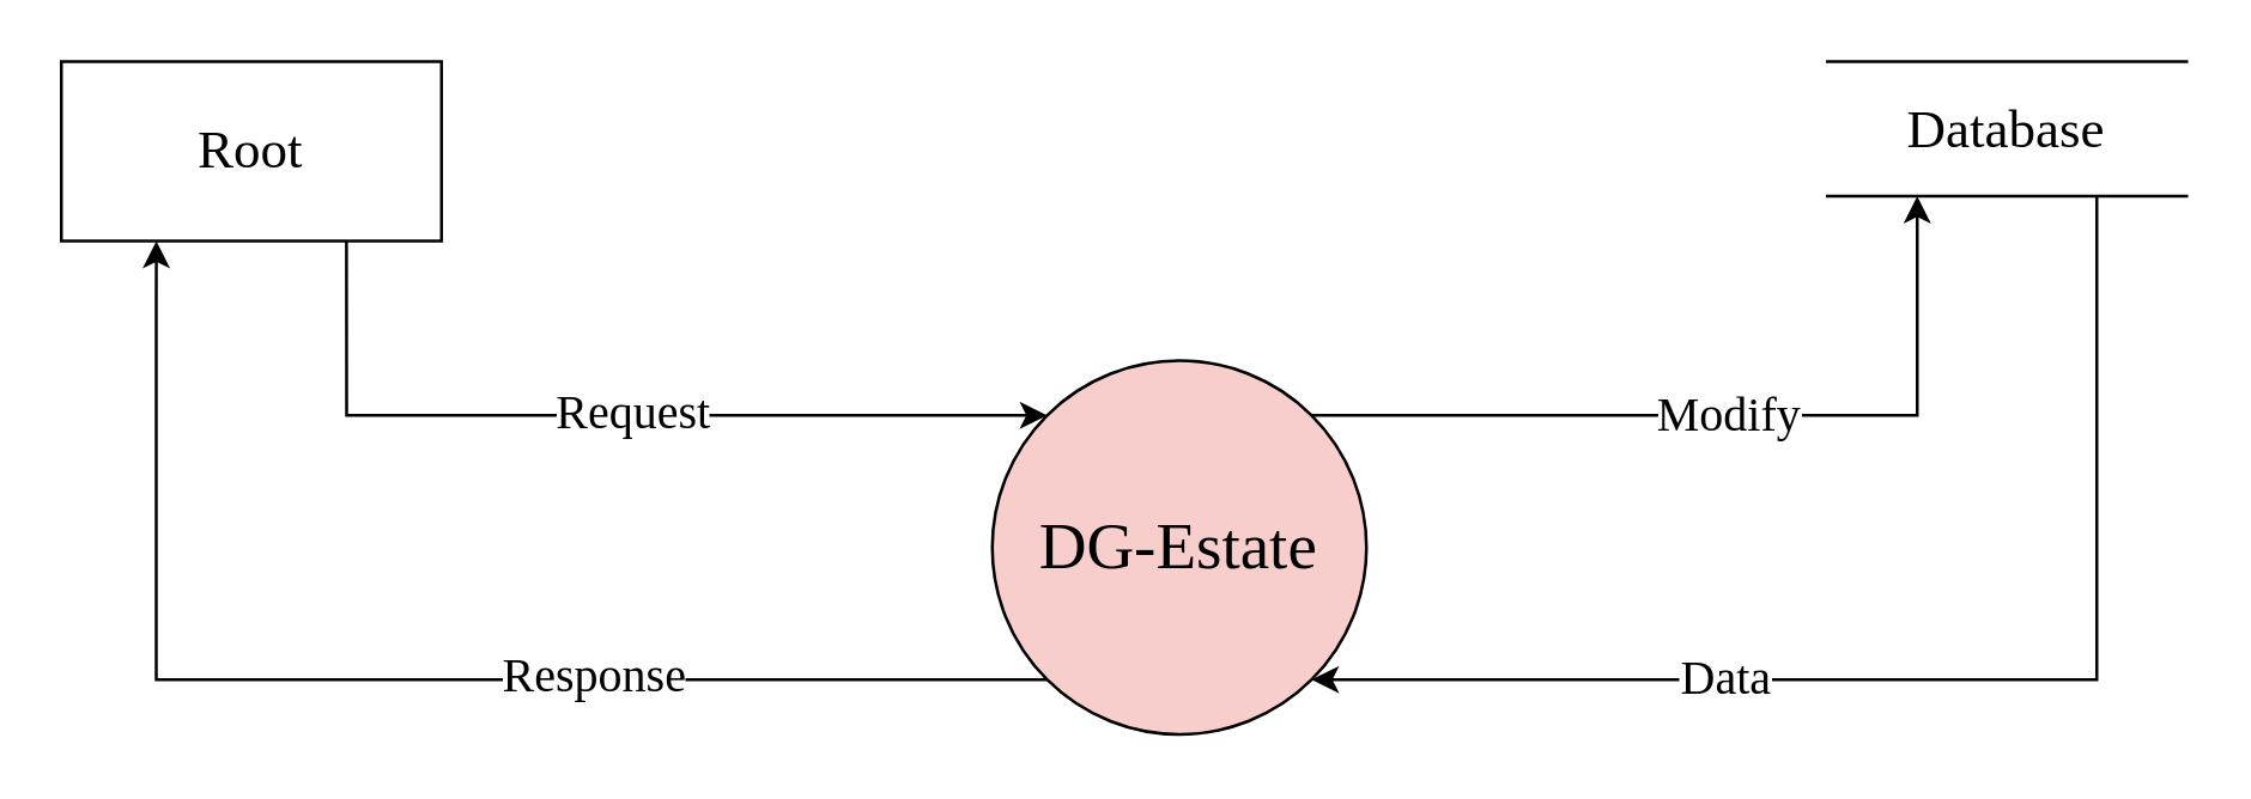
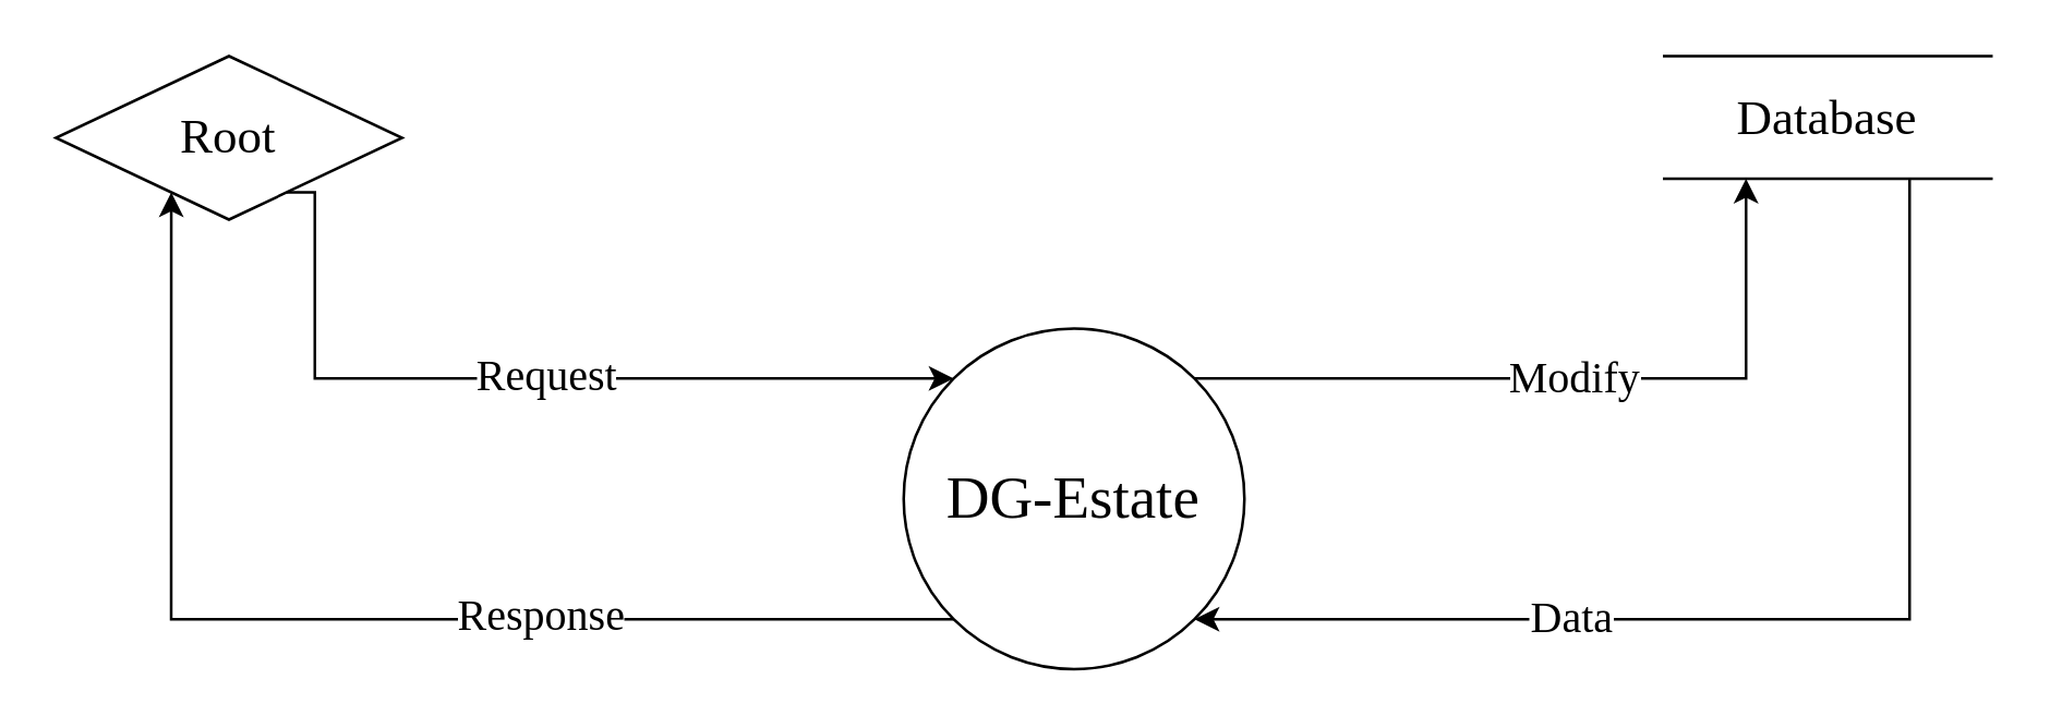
- <mxCell id="9" value="&lt;font style=&quot;font-size: 18px&quot;&gt;Root&lt;/font&gt;" style="rounded=0;whiteSpace=wrap;html=1;fontFamily=Times New Roman;" parent="1" vertex="1"><mxGeometry x="20" y="20" width="127" height="60" as="geometry" /></mxCell>
+ <mxCell id="9" value="&lt;font style=&quot;font-size: 18px&quot;&gt;Root&lt;/font&gt;" style="rhombus;whiteSpace=wrap;html=1;fontFamily=Times New Roman;" parent="1" vertex="1"><mxGeometry x="20" y="20" width="127" height="60" as="geometry" /></mxCell>
- <mxCell id="6" value="&lt;p&gt;&lt;span style=&quot;font-size: 22px&quot;&gt;DG-Estate&lt;/span&gt;&lt;/p&gt;" style="ellipse;whiteSpace=wrap;html=1;aspect=fixed;shadow=0;sketch=0;rotation=0;fontFamily=Times New Roman;fillColor=#f8cecc;" parent="1" vertex="1"><mxGeometry x="331" y="120" width="125" height="125" as="geometry" /></mxCell>
+ <mxCell id="6" value="&lt;p&gt;&lt;span style=&quot;font-size: 22px&quot;&gt;DG-Estate&lt;/span&gt;&lt;/p&gt;" style="ellipse;whiteSpace=wrap;html=1;aspect=fixed;shadow=0;sketch=0;rotation=0;fontFamily=Times New Roman;" parent="1" vertex="1"><mxGeometry x="331" y="120" width="125" height="125" as="geometry" /></mxCell>
